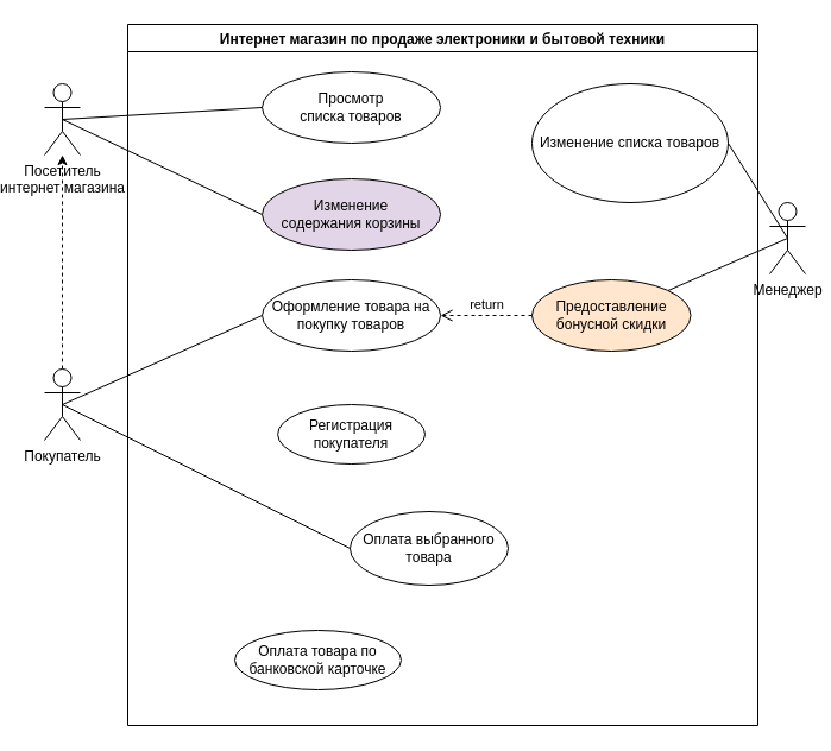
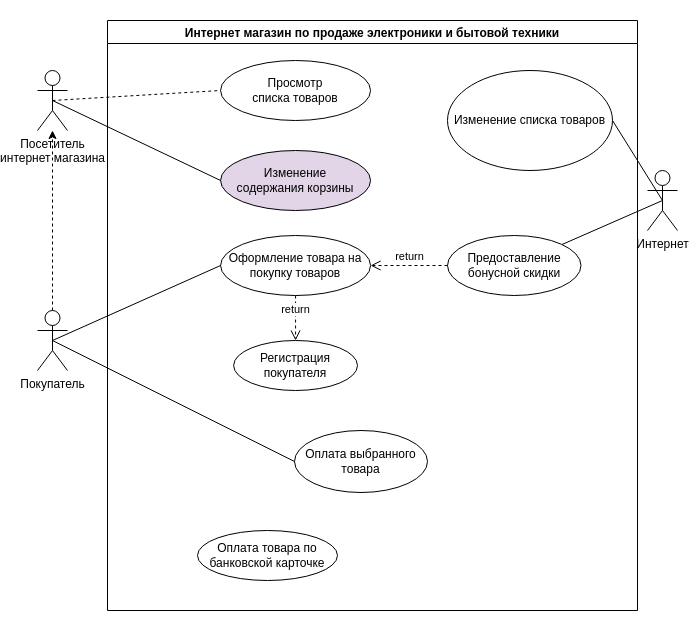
- <mxCell id="18" value="" style="endArrow=none;html=1;rounded=0;entryX=0;entryY=0.5;entryDx=0;entryDy=0;exitX=0.5;exitY=0.5;exitDx=0;exitDy=0;exitPerimeter=0;" edge="1" parent="1" source="3" target="7"><mxGeometry width="50" height="50" relative="1" as="geometry"><mxPoint x="60" y="115" as="sourcePoint" /><mxPoint x="110" y="65" as="targetPoint" /></mxGeometry></mxCell>
+ <mxCell id="18" value="" style="endArrow=none;html=1;rounded=0;entryX=0;entryY=0.5;entryDx=0;entryDy=0;exitX=0.5;exitY=0.5;exitDx=0;exitDy=0;exitPerimeter=0;dashed=1;" edge="1" parent="1" source="3" target="7"><mxGeometry width="50" height="50" relative="1" as="geometry"><mxPoint x="60" y="115" as="sourcePoint" /><mxPoint x="110" y="65" as="targetPoint" /></mxGeometry></mxCell>
- <mxCell id="2" value="Менеджер" style="shape=umlActor;verticalLabelPosition=bottom;verticalAlign=top;html=1;outlineConnect=0;" vertex="1" parent="1"><mxGeometry x="630" y="170" width="30" height="60" as="geometry" /></mxCell>
+ <mxCell id="2" value="Интернет" style="shape=umlActor;verticalLabelPosition=bottom;verticalAlign=top;html=1;outlineConnect=0;" vertex="1" parent="1"><mxGeometry x="630" y="170" width="30" height="60" as="geometry" /></mxCell>
- <mxCell id="13" value="Предоставление бонусной скидки" style="ellipse;whiteSpace=wrap;html=1;fillColor=#ffe6cc;" vertex="1" parent="6"><mxGeometry x="340" y="215" width="133.5" height="60" as="geometry" /></mxCell>
+ <mxCell id="13" value="Предоставление бонусной скидки" style="ellipse;whiteSpace=wrap;html=1;" vertex="1" parent="6"><mxGeometry x="340" y="215" width="133.5" height="60" as="geometry" /></mxCell>
+ <mxCell id="11" value="return" style="html=1;verticalAlign=bottom;endArrow=open;dashed=1;endSize=8;rounded=0;entryX=0.5;entryY=0;entryDx=0;entryDy=0;exitX=0.5;exitY=1;exitDx=0;exitDy=0;" edge="1" parent="6" source="9" target="10"><mxGeometry relative="1" as="geometry"><mxPoint x="121.5" y="270" as="sourcePoint" /><mxPoint x="81.5" y="320" as="targetPoint" /></mxGeometry></mxCell>
